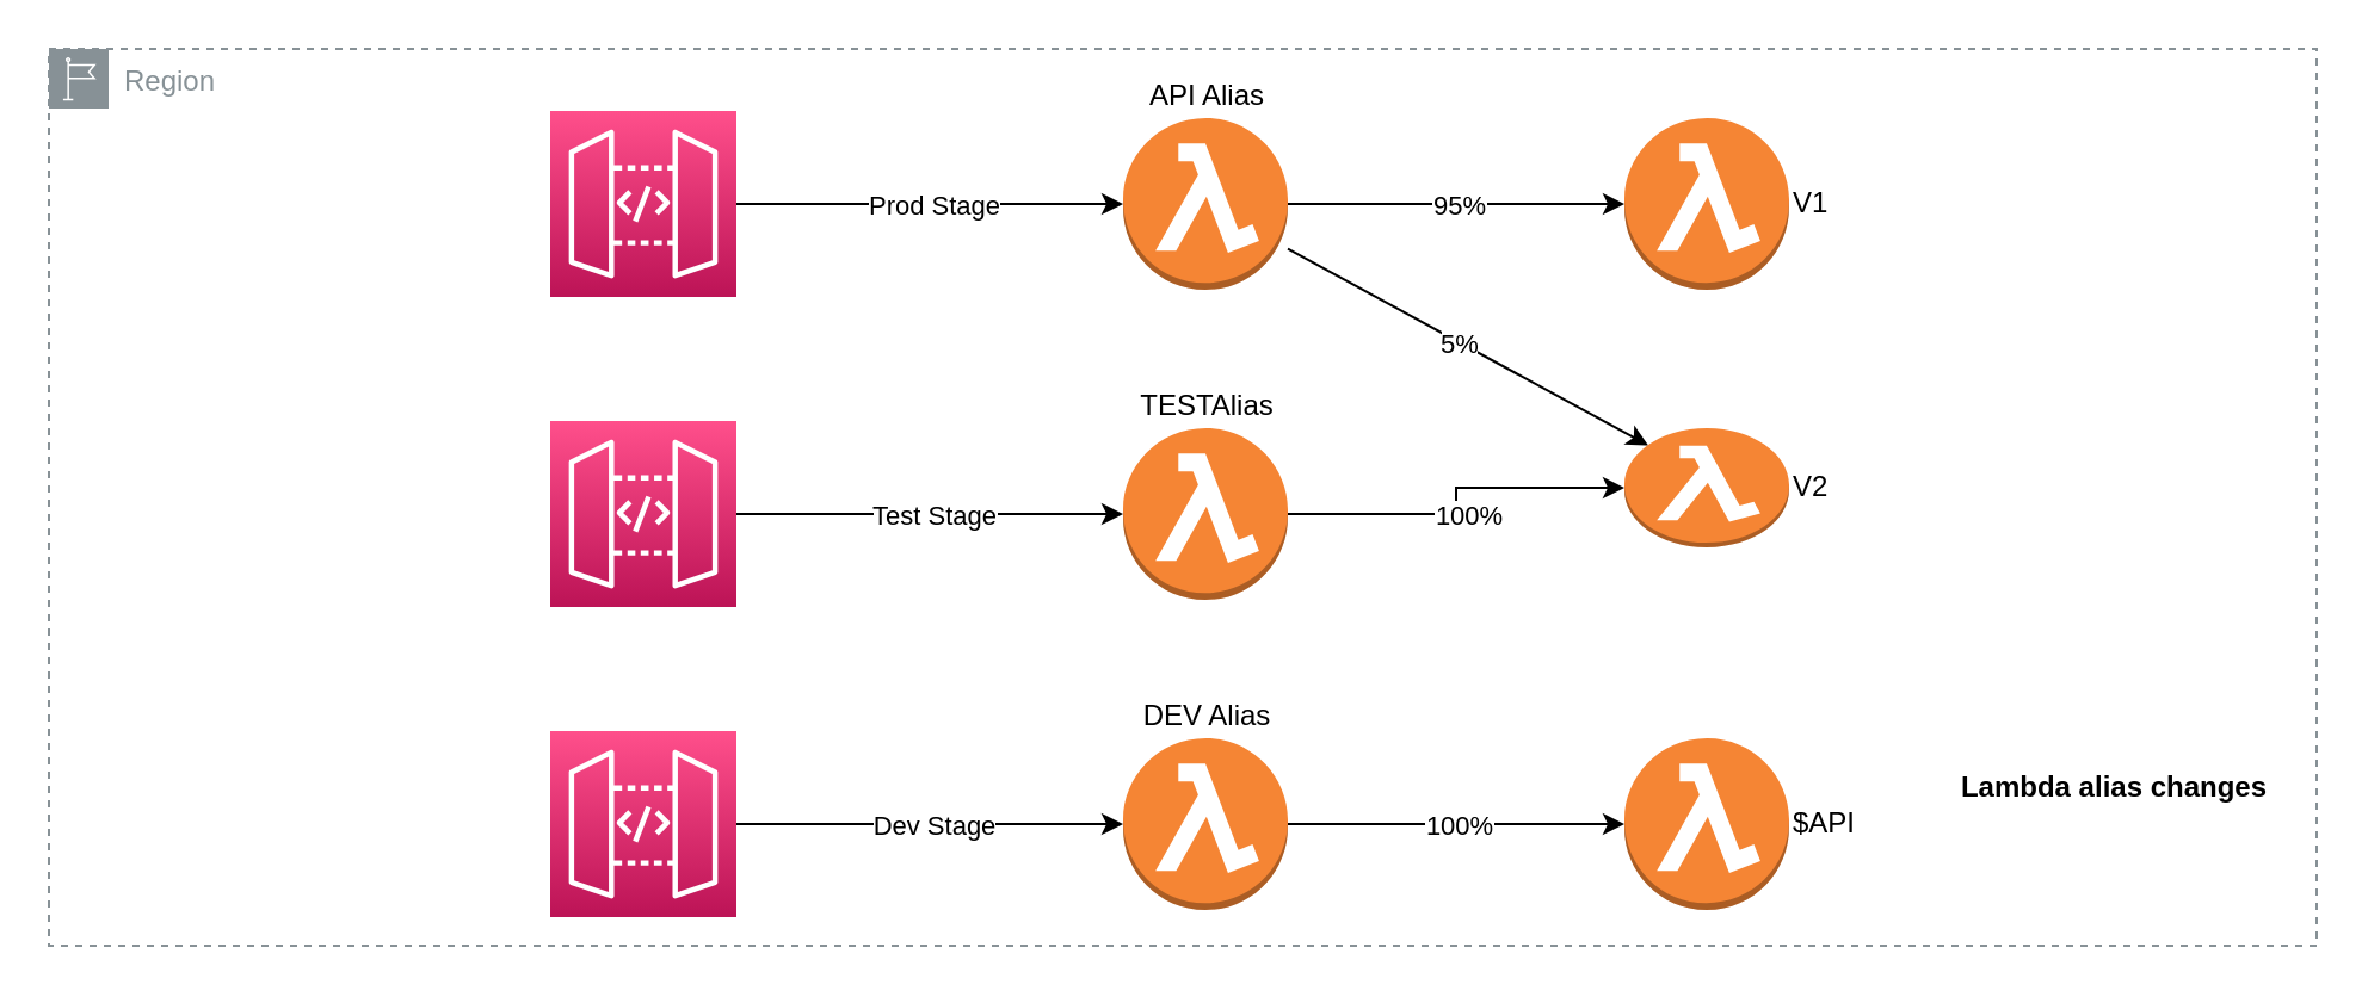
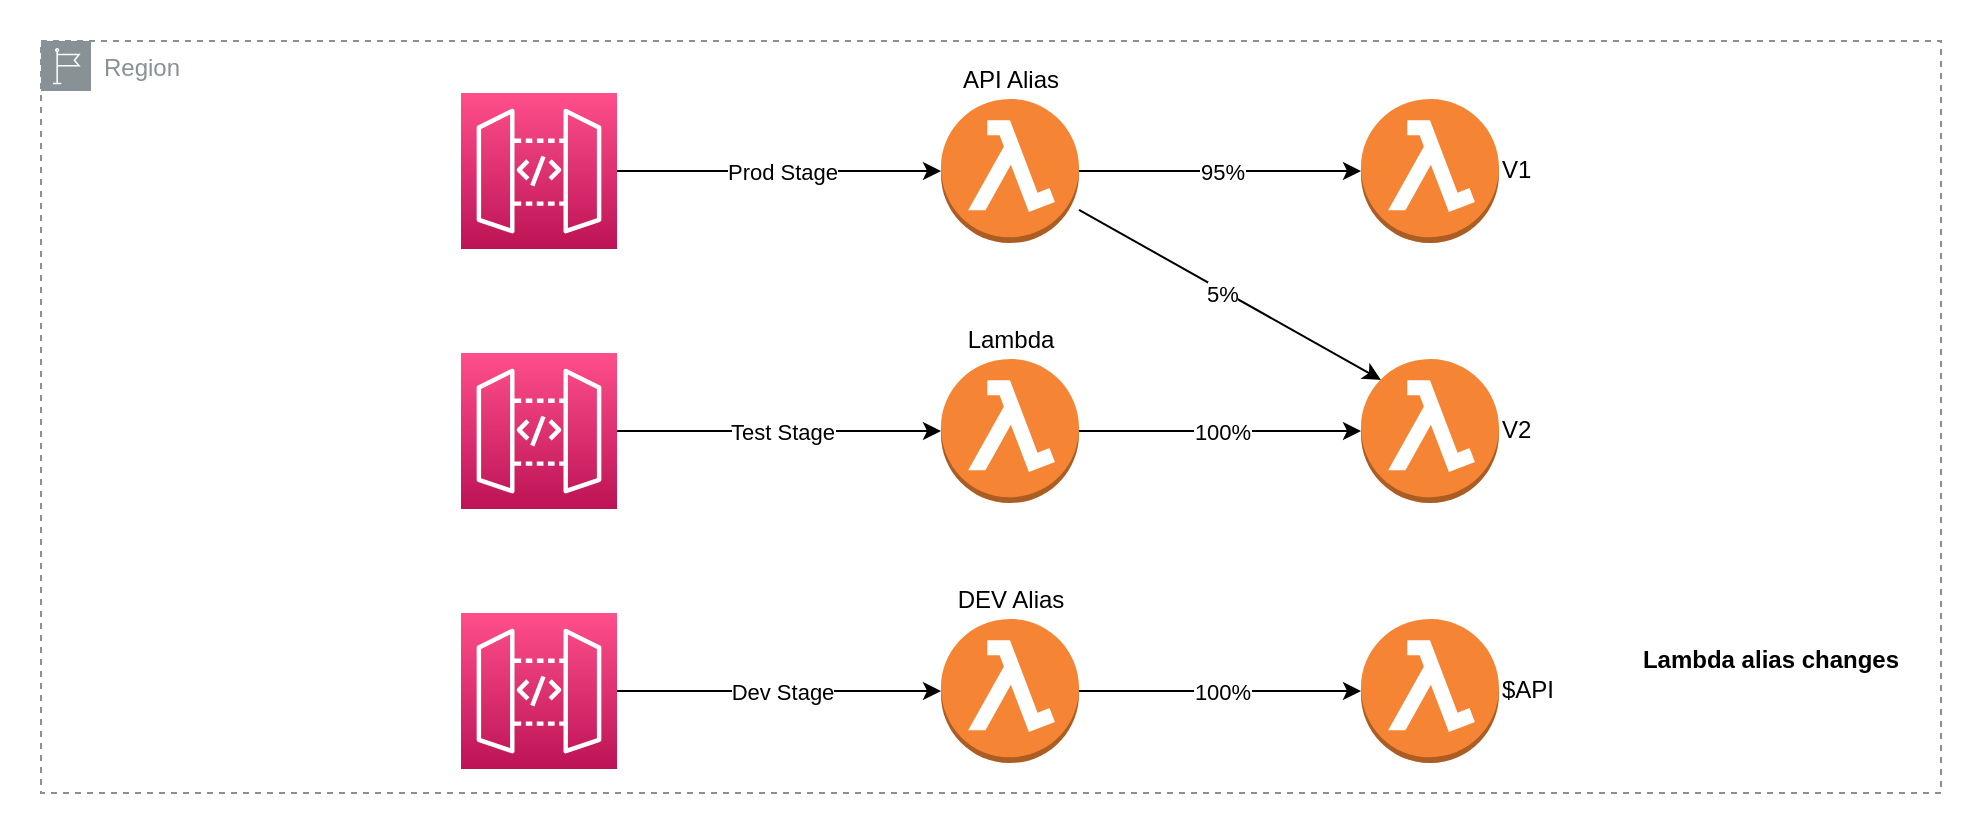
- <mxCell id="16" value="TESTAlias" style="outlineConnect=0;dashed=0;verticalLabelPosition=top;verticalAlign=bottom;align=center;html=1;shape=mxgraph.aws3.lambda_function;fillColor=#F58534;gradientColor=none;horizontal=1;labelPosition=center;" vertex="1" parent="1"><mxGeometry x="470" y="179" width="69" height="72" as="geometry" /></mxCell>
+ <mxCell id="16" value="Lambda" style="outlineConnect=0;dashed=0;verticalLabelPosition=top;verticalAlign=bottom;align=center;html=1;shape=mxgraph.aws3.lambda_function;fillColor=#F58534;gradientColor=none;horizontal=1;labelPosition=center;" vertex="1" parent="1"><mxGeometry x="470" y="179" width="69" height="72" as="geometry" /></mxCell>
- <mxCell id="17" value="V2" style="outlineConnect=0;dashed=0;verticalLabelPosition=middle;verticalAlign=middle;align=left;html=1;shape=mxgraph.aws3.lambda_function;fillColor=#F58534;gradientColor=none;labelPosition=right;" vertex="1" parent="1"><mxGeometry x="680" y="179" width="69" height="50" as="geometry" /></mxCell>
+ <mxCell id="17" value="V2" style="outlineConnect=0;dashed=0;verticalLabelPosition=middle;verticalAlign=middle;align=left;html=1;shape=mxgraph.aws3.lambda_function;fillColor=#F58534;gradientColor=none;labelPosition=right;" vertex="1" parent="1"><mxGeometry x="680" y="179" width="69" height="72" as="geometry" /></mxCell>
